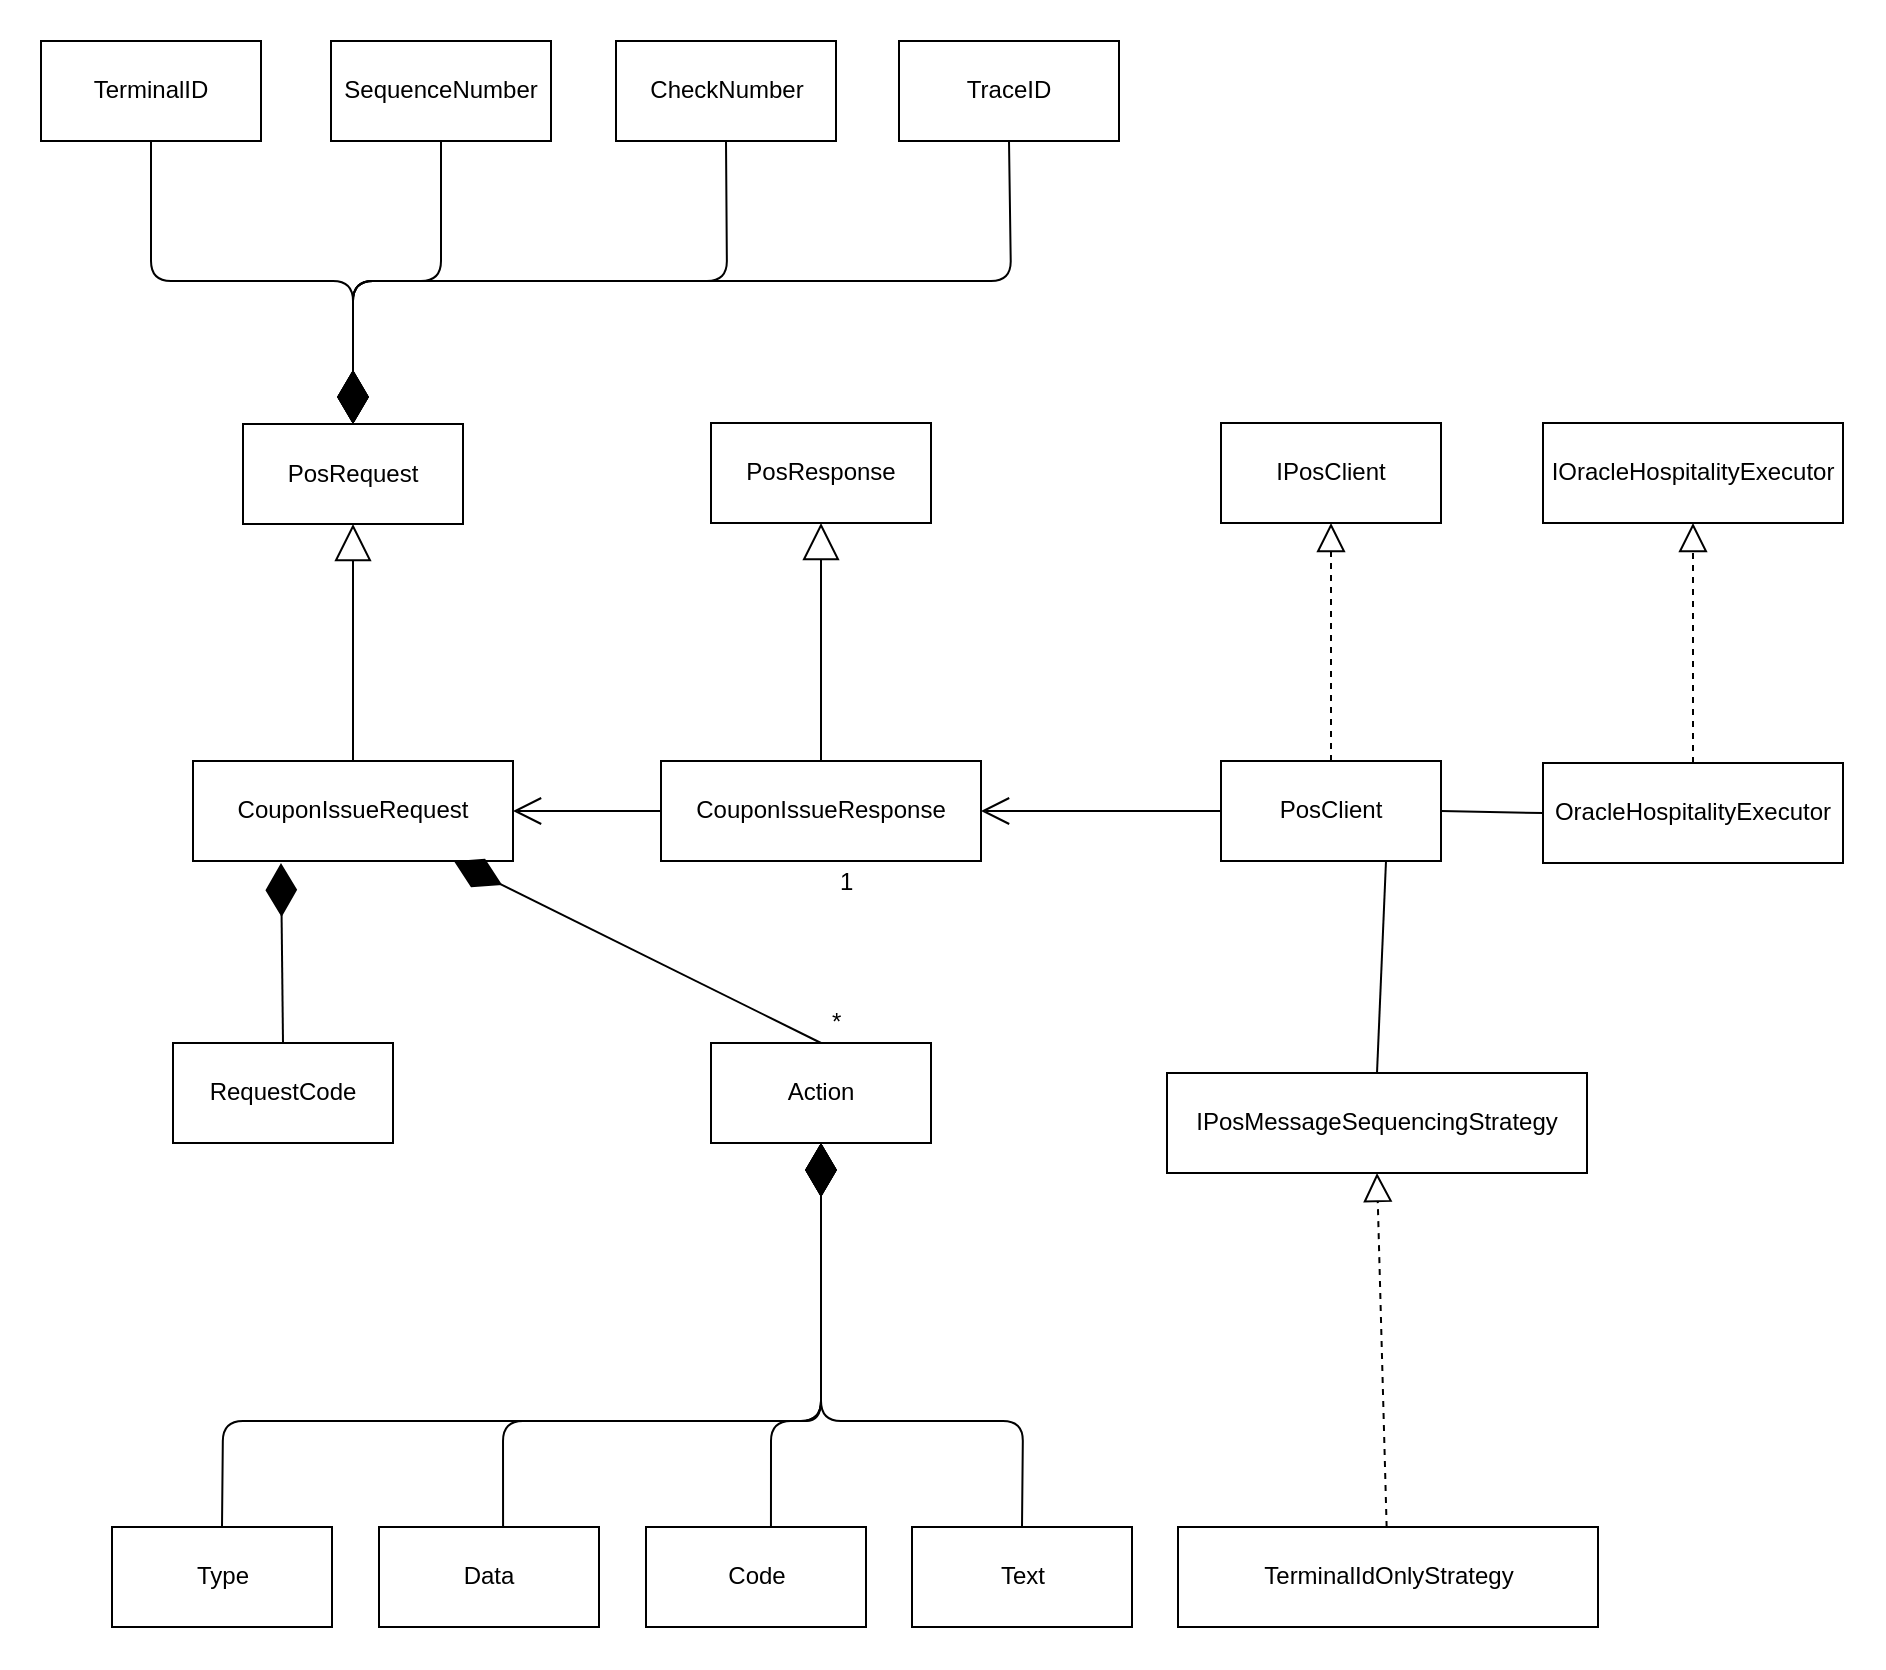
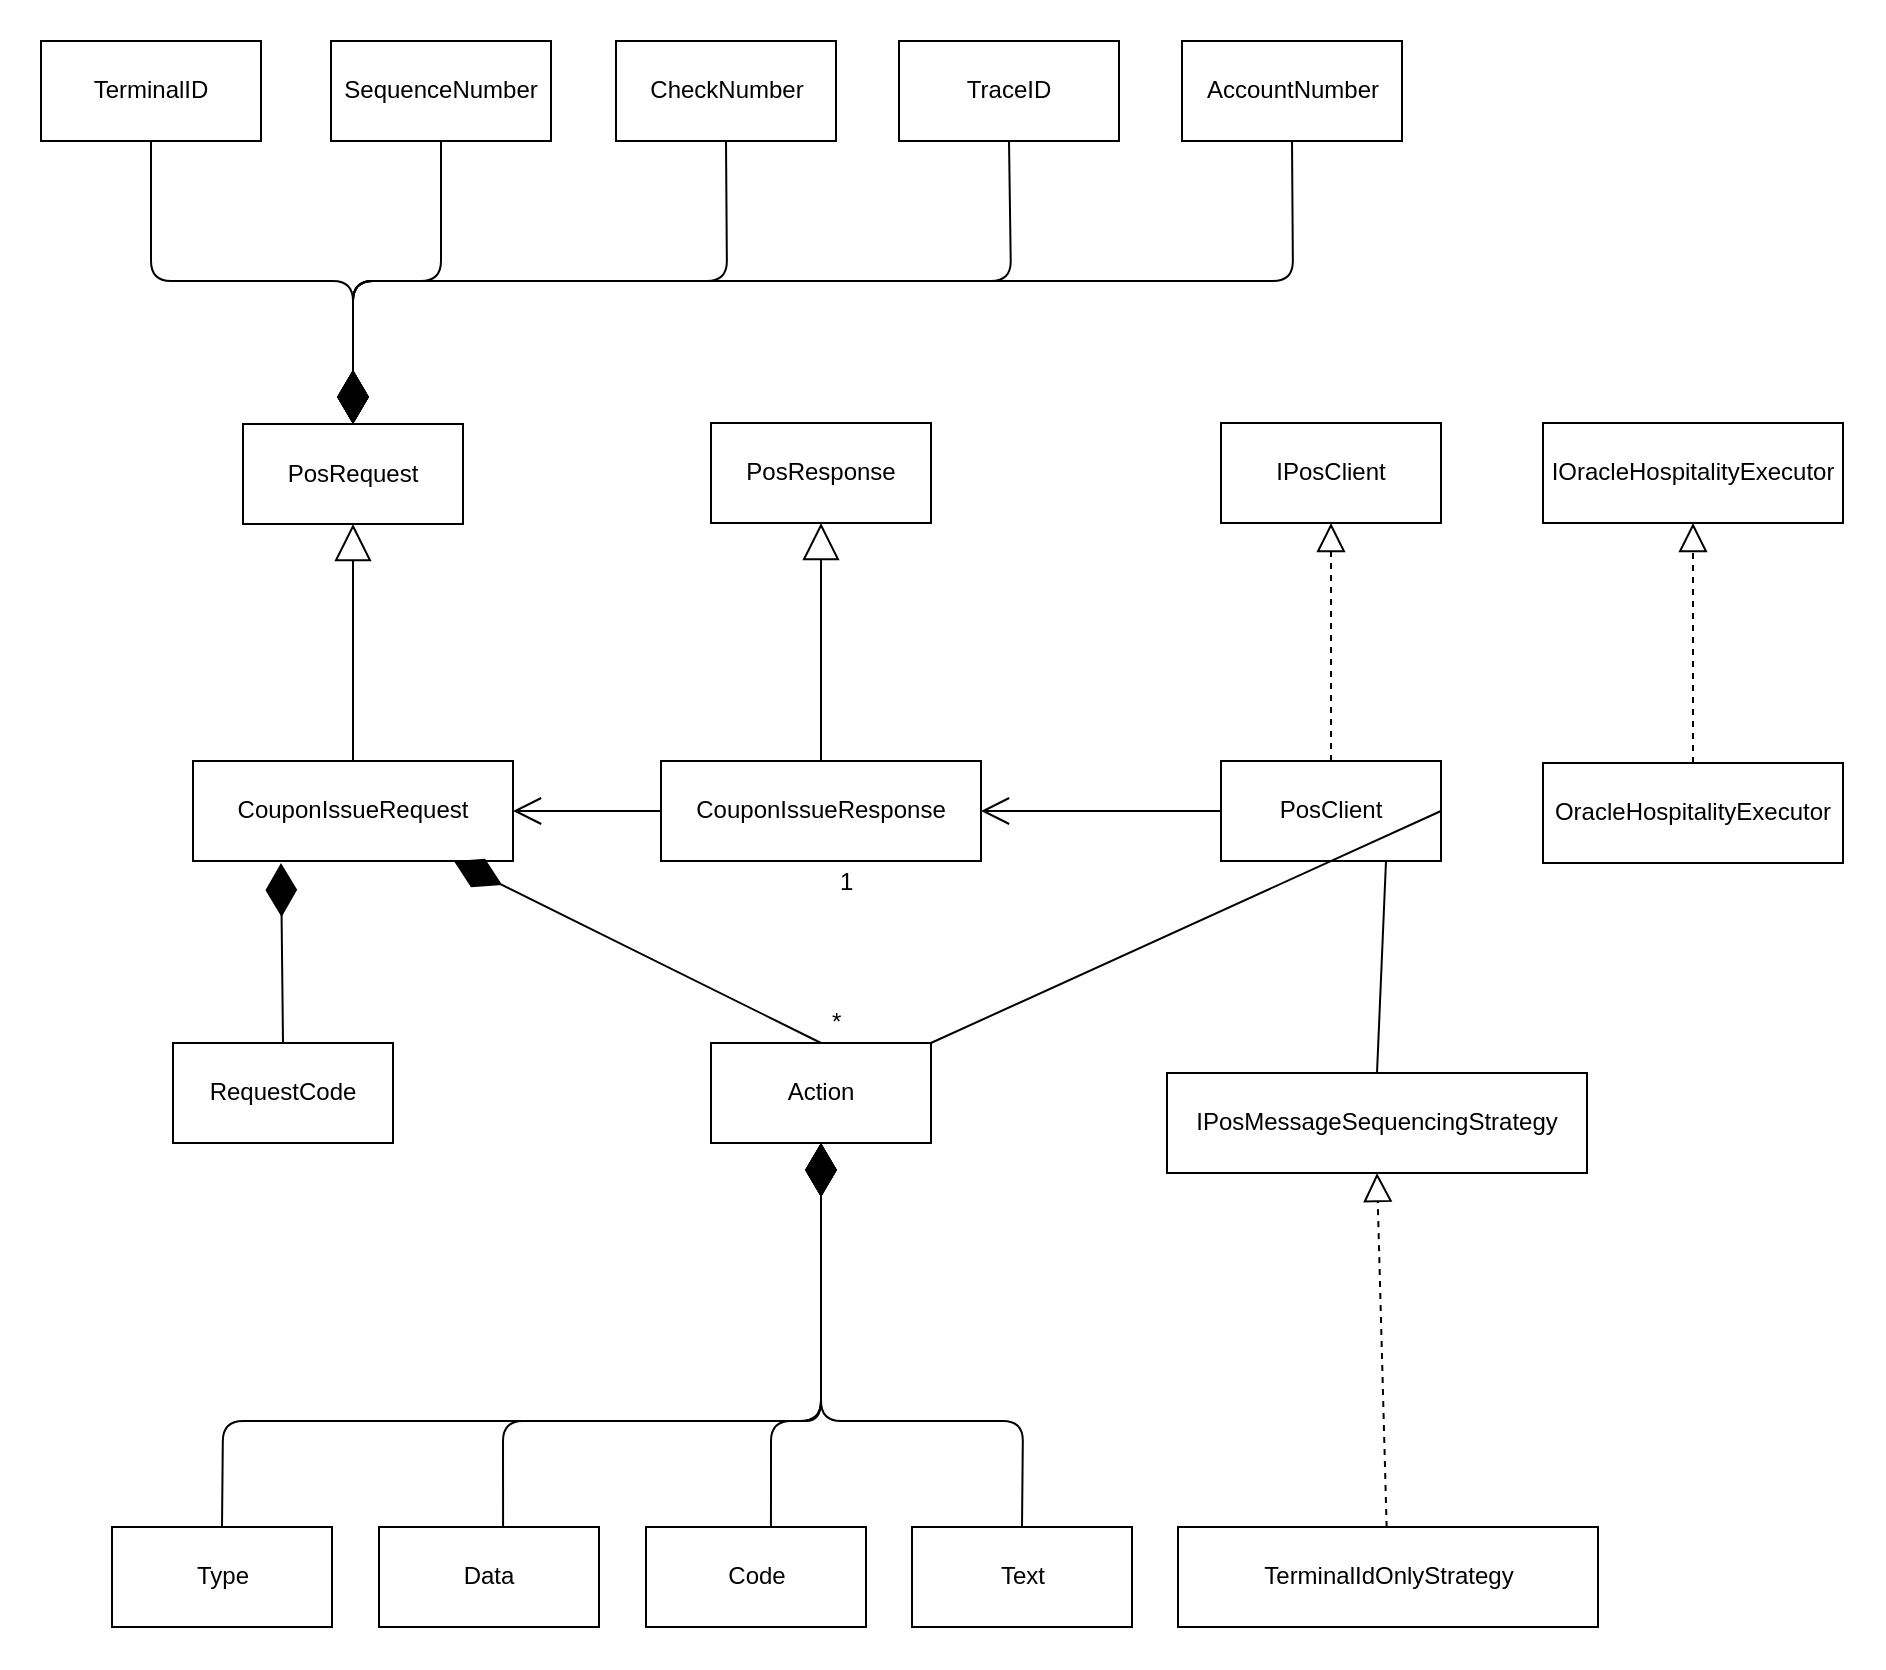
+ <mxCell id="24" value="AccountNumber" style="html=1;" parent="1" vertex="1"><mxGeometry x="590.5" y="20" width="110" height="50" as="geometry" /></mxCell>
+ <mxCell id="30" value="" style="endArrow=diamondThin;endFill=1;endSize=24;html=1;exitX=0.5;exitY=1;exitDx=0;exitDy=0;entryX=0.5;entryY=0;entryDx=0;entryDy=0;" parent="1" source="24" target="9" edge="1"><mxGeometry width="160" relative="1" as="geometry"><mxPoint x="85" y="80" as="sourcePoint" /><mxPoint x="186" y="221.5" as="targetPoint" /><Array as="points"><mxPoint x="646" y="140" /><mxPoint x="176" y="140" /></Array></mxGeometry></mxCell>
- <mxCell id="44" value="" style="endArrow=none;html=1;strokeColor=#000000;exitX=1;exitY=0.5;exitDx=0;exitDy=0;entryX=0;entryY=0.5;entryDx=0;entryDy=0;" edge="1" parent="1" source="3" target="2"><mxGeometry width="50" height="50" relative="1" as="geometry"><mxPoint x="830" y="510" as="sourcePoint" /><mxPoint x="880" y="460" as="targetPoint" /></mxGeometry></mxCell>
+ <mxCell id="44" value="" style="endArrow=none;html=1;strokeColor=#000000;exitX=1;exitY=0.5;exitDx=0;exitDy=0;" edge="1" parent="1" source="3" target="31"><mxGeometry width="50" height="50" relative="1" as="geometry"><mxPoint x="830" y="510" as="sourcePoint" /><mxPoint x="880" y="460" as="targetPoint" /></mxGeometry></mxCell>
